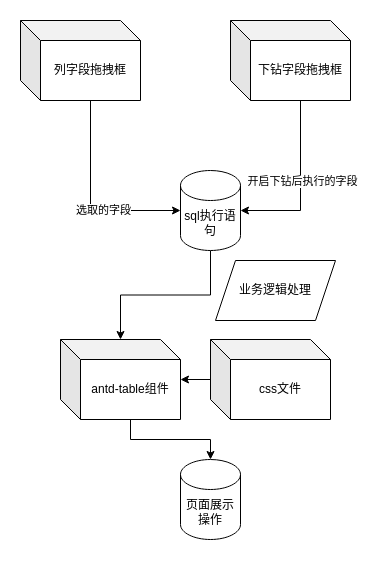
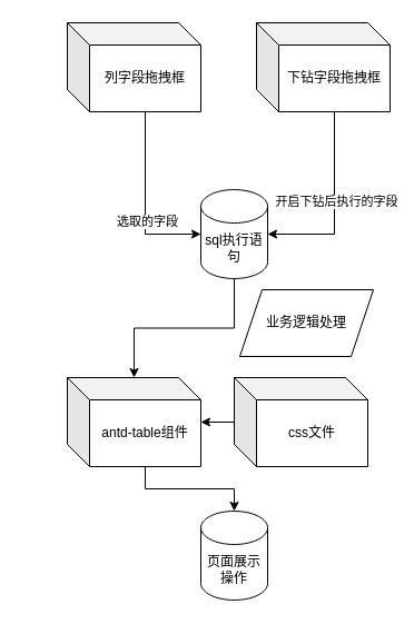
- <mxCell id="4" value="列字段拖拽框" style="shape=cube;whiteSpace=wrap;html=1;boundedLbl=1;backgroundOutline=1;darkOpacity=0.05;darkOpacity2=0.1;" vertex="1" parent="1"><mxGeometry x="20" y="20" width="120" height="80" as="geometry" /></mxCell>
+ <mxCell id="4" value="列字段拖拽框" style="shape=cube;whiteSpace=wrap;html=1;boundedLbl=1;backgroundOutline=1;darkOpacity=0.05;darkOpacity2=0.1;" vertex="1" parent="1"><mxGeometry x="60" y="20" width="120" height="80" as="geometry" /></mxCell>
